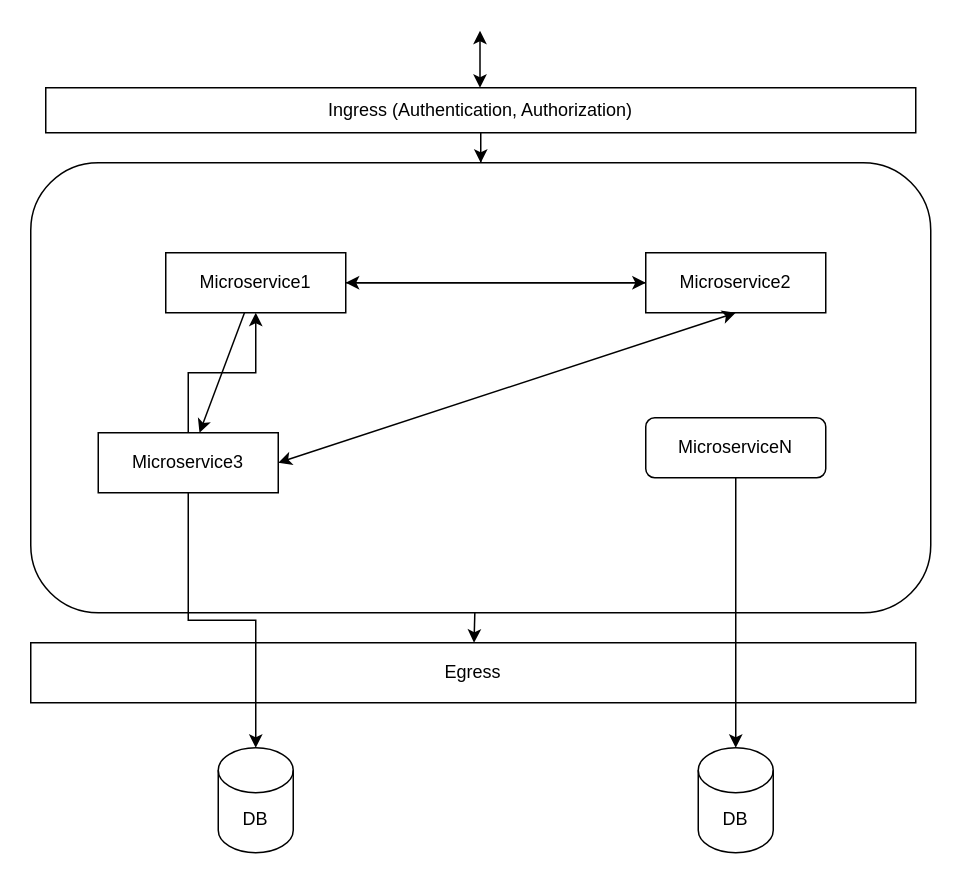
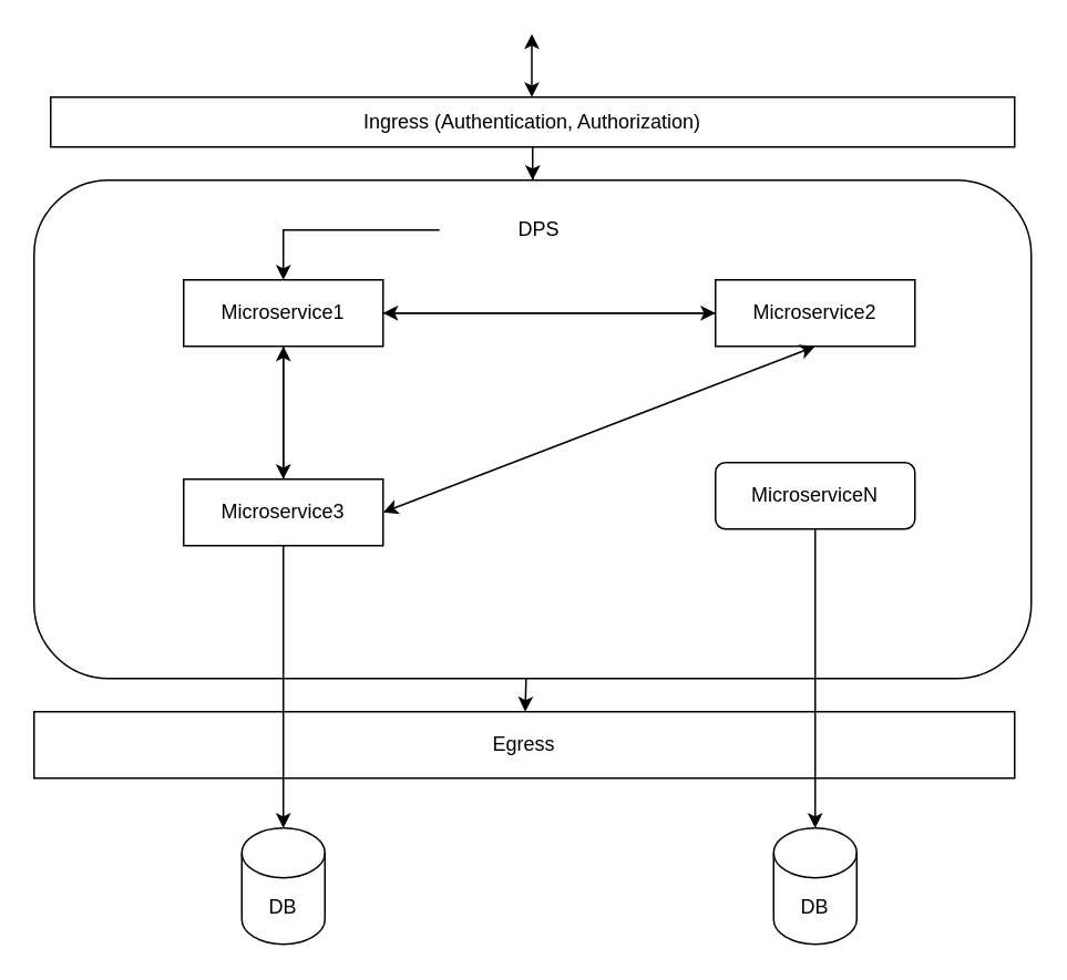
+ <mxCell id="8" style="edgeStyle=orthogonalEdgeStyle;rounded=0;orthogonalLoop=1;jettySize=auto;html=1;" edge="1" parent="1" source="9" target="18"><mxGeometry relative="1" as="geometry" /></mxCell>
+ <mxCell id="9" value="DPS" style="text;html=1;strokeColor=none;fillColor=none;align=center;verticalAlign=middle;whiteSpace=wrap;rounded=0;" vertex="1" parent="1"><mxGeometry x="264" y="118" width="120" height="40" as="geometry" /></mxCell>
- <mxCell id="14" value="&lt;div&gt;Microservice3&lt;/div&gt;" style="rounded=0;whiteSpace=wrap;html=1;" vertex="1" parent="1"><mxGeometry x="65" y="288" width="120" height="40" as="geometry" /></mxCell>
+ <mxCell id="14" value="&lt;div&gt;Microservice3&lt;/div&gt;" style="rounded=0;whiteSpace=wrap;html=1;" vertex="1" parent="1"><mxGeometry x="110" y="288" width="120" height="40" as="geometry" /></mxCell>
